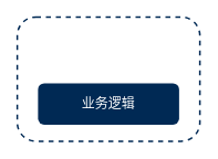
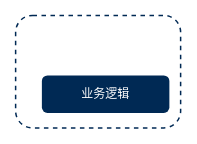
- <mxCell id="3" value="&lt;font style=&quot;font-size: 16px;&quot;&gt;业务逻辑&lt;/font&gt;" style="rounded=1;whiteSpace=wrap;html=1;fillColor=#002954;strokeColor=none;fontColor=#FFFFFF;" vertex="1" parent="1"><mxGeometry x="45" y="100" width="170" height="50" as="geometry" /></mxCell>
+ <mxCell id="3" value="&lt;font style=&quot;font-size: 16px;&quot;&gt;业务逻辑&lt;/font&gt;" style="rounded=1;whiteSpace=wrap;html=1;fillColor=#002954;strokeColor=none;fontColor=#FFFFFF;" vertex="1" parent="1"><mxGeometry x="55" y="100" width="170" height="50" as="geometry" /></mxCell>
